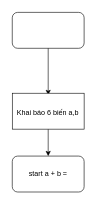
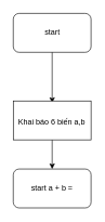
+ <mxCell id="3" value="start" style="text;html=1;align=center;verticalAlign=middle;whiteSpace=wrap;rounded=0;" vertex="1" parent="1"><mxGeometry x="22.5" y="24.5" width="115" height="51" as="geometry" /></mxCell>
